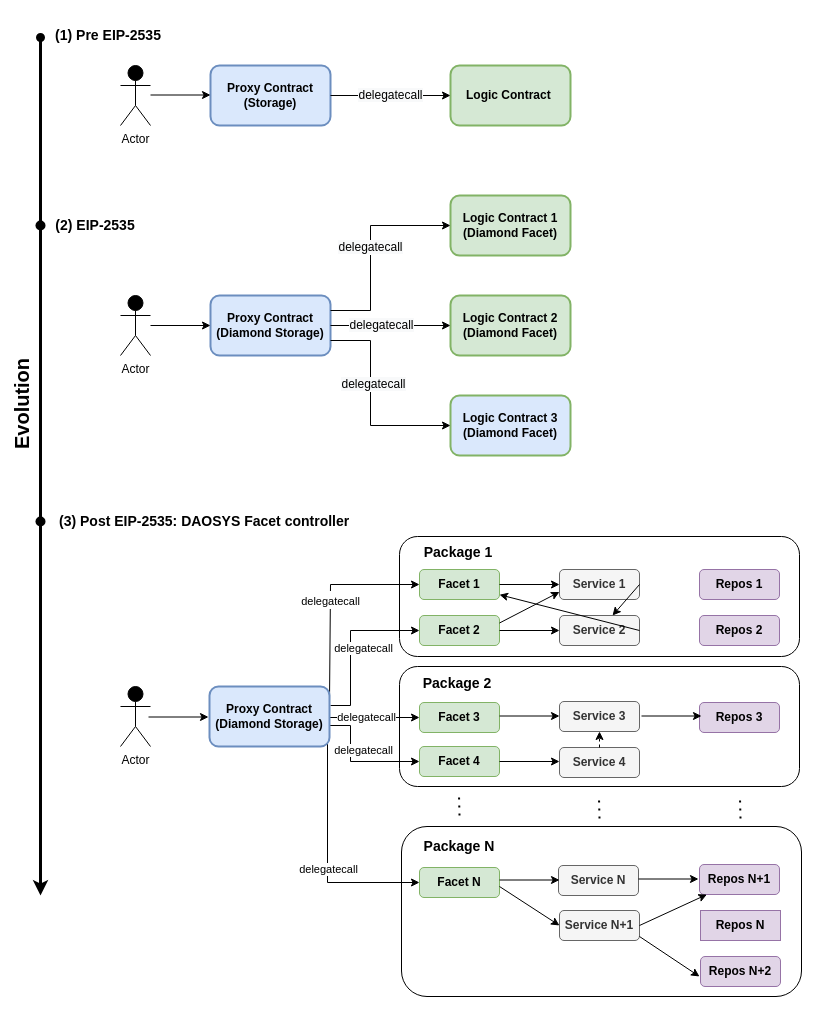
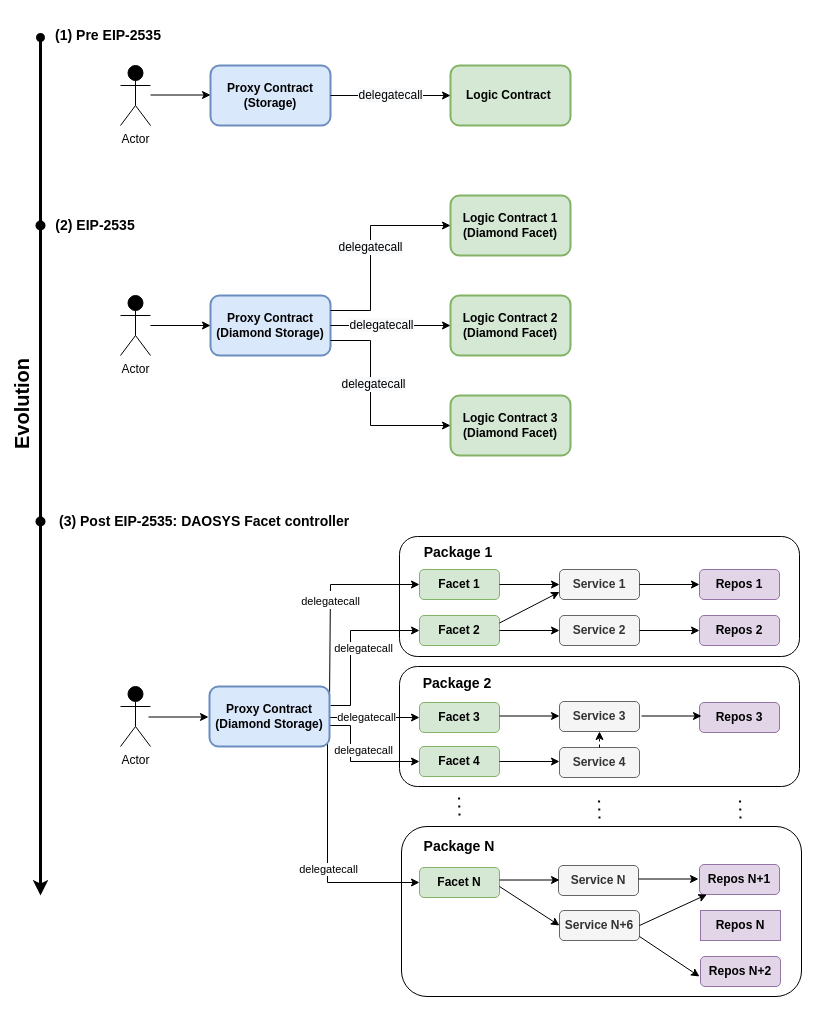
- <mxCell id="6" value="&lt;b&gt;Logic Contract 3&lt;br&gt;(Diamond Facet)&lt;/b&gt;" style="rounded=1;whiteSpace=wrap;html=1;fillColor=#dae8fc;strokeColor=#82b366;strokeWidth=2;" parent="1" vertex="1"><mxGeometry x="450" y="395" width="120" height="60" as="geometry" /></mxCell>
+ <mxCell id="6" value="&lt;b&gt;Logic Contract 3&lt;br&gt;(Diamond Facet)&lt;/b&gt;" style="rounded=1;whiteSpace=wrap;html=1;fillColor=#d5e8d4;strokeColor=#82b366;strokeWidth=2;" parent="1" vertex="1"><mxGeometry x="450" y="395" width="120" height="60" as="geometry" /></mxCell>
- <mxCell id="48" value="" style="endArrow=classic;html=1;rounded=0;exitX=1;exitY=0.5;exitDx=0;exitDy=0;" parent="1" source="36" target="25" edge="1"><mxGeometry width="50" height="50" relative="1" as="geometry"><mxPoint x="639" y="576" as="sourcePoint" /><mxPoint x="699" y="576" as="targetPoint" /></mxGeometry></mxCell>
+ <mxCell id="48" value="" style="endArrow=classic;html=1;rounded=0;exitX=1;exitY=0.5;exitDx=0;exitDy=0;entryX=0;entryY=0.5;entryDx=0;entryDy=0;" parent="1" source="36" target="26" edge="1"><mxGeometry width="50" height="50" relative="1" as="geometry"><mxPoint x="639" y="576" as="sourcePoint" /><mxPoint x="699" y="576" as="targetPoint" /></mxGeometry></mxCell>
- <mxCell id="32" value="" style="endArrow=classic;html=1;rounded=0;exitX=1;exitY=0.5;exitDx=0;exitDy=0;" parent="1" source="25" target="33" edge="1"><mxGeometry width="50" height="50" relative="1" as="geometry"><mxPoint x="639" y="605.5" as="sourcePoint" /><mxPoint x="699" y="605.5" as="targetPoint" /></mxGeometry></mxCell>
+ <mxCell id="32" value="" style="endArrow=classic;html=1;rounded=0;exitX=1;exitY=0.5;exitDx=0;exitDy=0;entryX=0;entryY=0.5;entryDx=0;entryDy=0;" parent="1" source="25" target="31" edge="1"><mxGeometry width="50" height="50" relative="1" as="geometry"><mxPoint x="639" y="605.5" as="sourcePoint" /><mxPoint x="699" y="605.5" as="targetPoint" /></mxGeometry></mxCell>
- <mxCell id="37" value="&lt;b&gt;Service N+1&lt;/b&gt;" style="rounded=1;whiteSpace=wrap;html=1;fillColor=#f5f5f5;fontColor=#333333;strokeColor=#666666;" parent="1" vertex="1"><mxGeometry x="559" y="910" width="80" height="30" as="geometry" /></mxCell>
+ <mxCell id="37" value="&lt;b&gt;Service N+6&lt;/b&gt;" style="rounded=1;whiteSpace=wrap;html=1;fillColor=#f5f5f5;fontColor=#333333;strokeColor=#666666;" parent="1" vertex="1"><mxGeometry x="559" y="910" width="80" height="30" as="geometry" /></mxCell>
